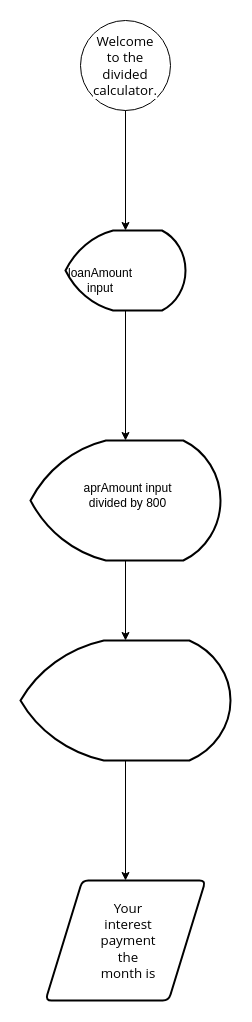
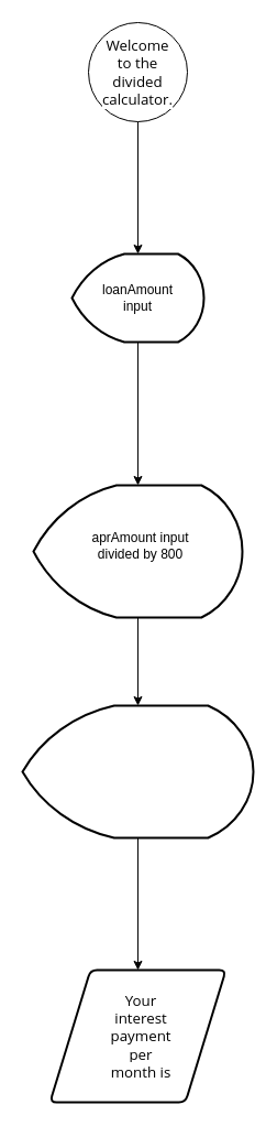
- <mxCell id="10" value="loanAmount&lt;div&gt;input&lt;/div&gt;" style="text;html=1;align=center;verticalAlign=middle;whiteSpace=wrap;rounded=0;" vertex="1" parent="1"><mxGeometry x="70" y="265" width="60" height="30" as="geometry" /></mxCell>
+ <mxCell id="10" value="loanAmount&lt;div&gt;input&lt;/div&gt;" style="text;html=1;align=center;verticalAlign=middle;whiteSpace=wrap;rounded=0;" vertex="1" parent="1"><mxGeometry x="95" y="255" width="60" height="30" as="geometry" /></mxCell>
- <mxCell id="9" value="&lt;span style=&quot;font-family: &amp;quot;Open Sans&amp;quot;, arial, helvetica, sans-serif; font-size: 13.333px; text-align: left; background-color: rgb(255, 255, 255);&quot;&gt;Your interest payment the month is&lt;/span&gt;" style="text;html=1;align=center;verticalAlign=middle;whiteSpace=wrap;rounded=0;" vertex="1" parent="1"><mxGeometry x="97.5" y="925" width="60" height="30" as="geometry" /></mxCell>
+ <mxCell id="9" value="&lt;span style=&quot;font-family: &amp;quot;Open Sans&amp;quot;, arial, helvetica, sans-serif; font-size: 13.333px; text-align: left; background-color: rgb(255, 255, 255);&quot;&gt;Your interest payment per month is&lt;/span&gt;" style="text;html=1;align=center;verticalAlign=middle;whiteSpace=wrap;rounded=0;" vertex="1" parent="1"><mxGeometry x="97.5" y="925" width="60" height="30" as="geometry" /></mxCell>
